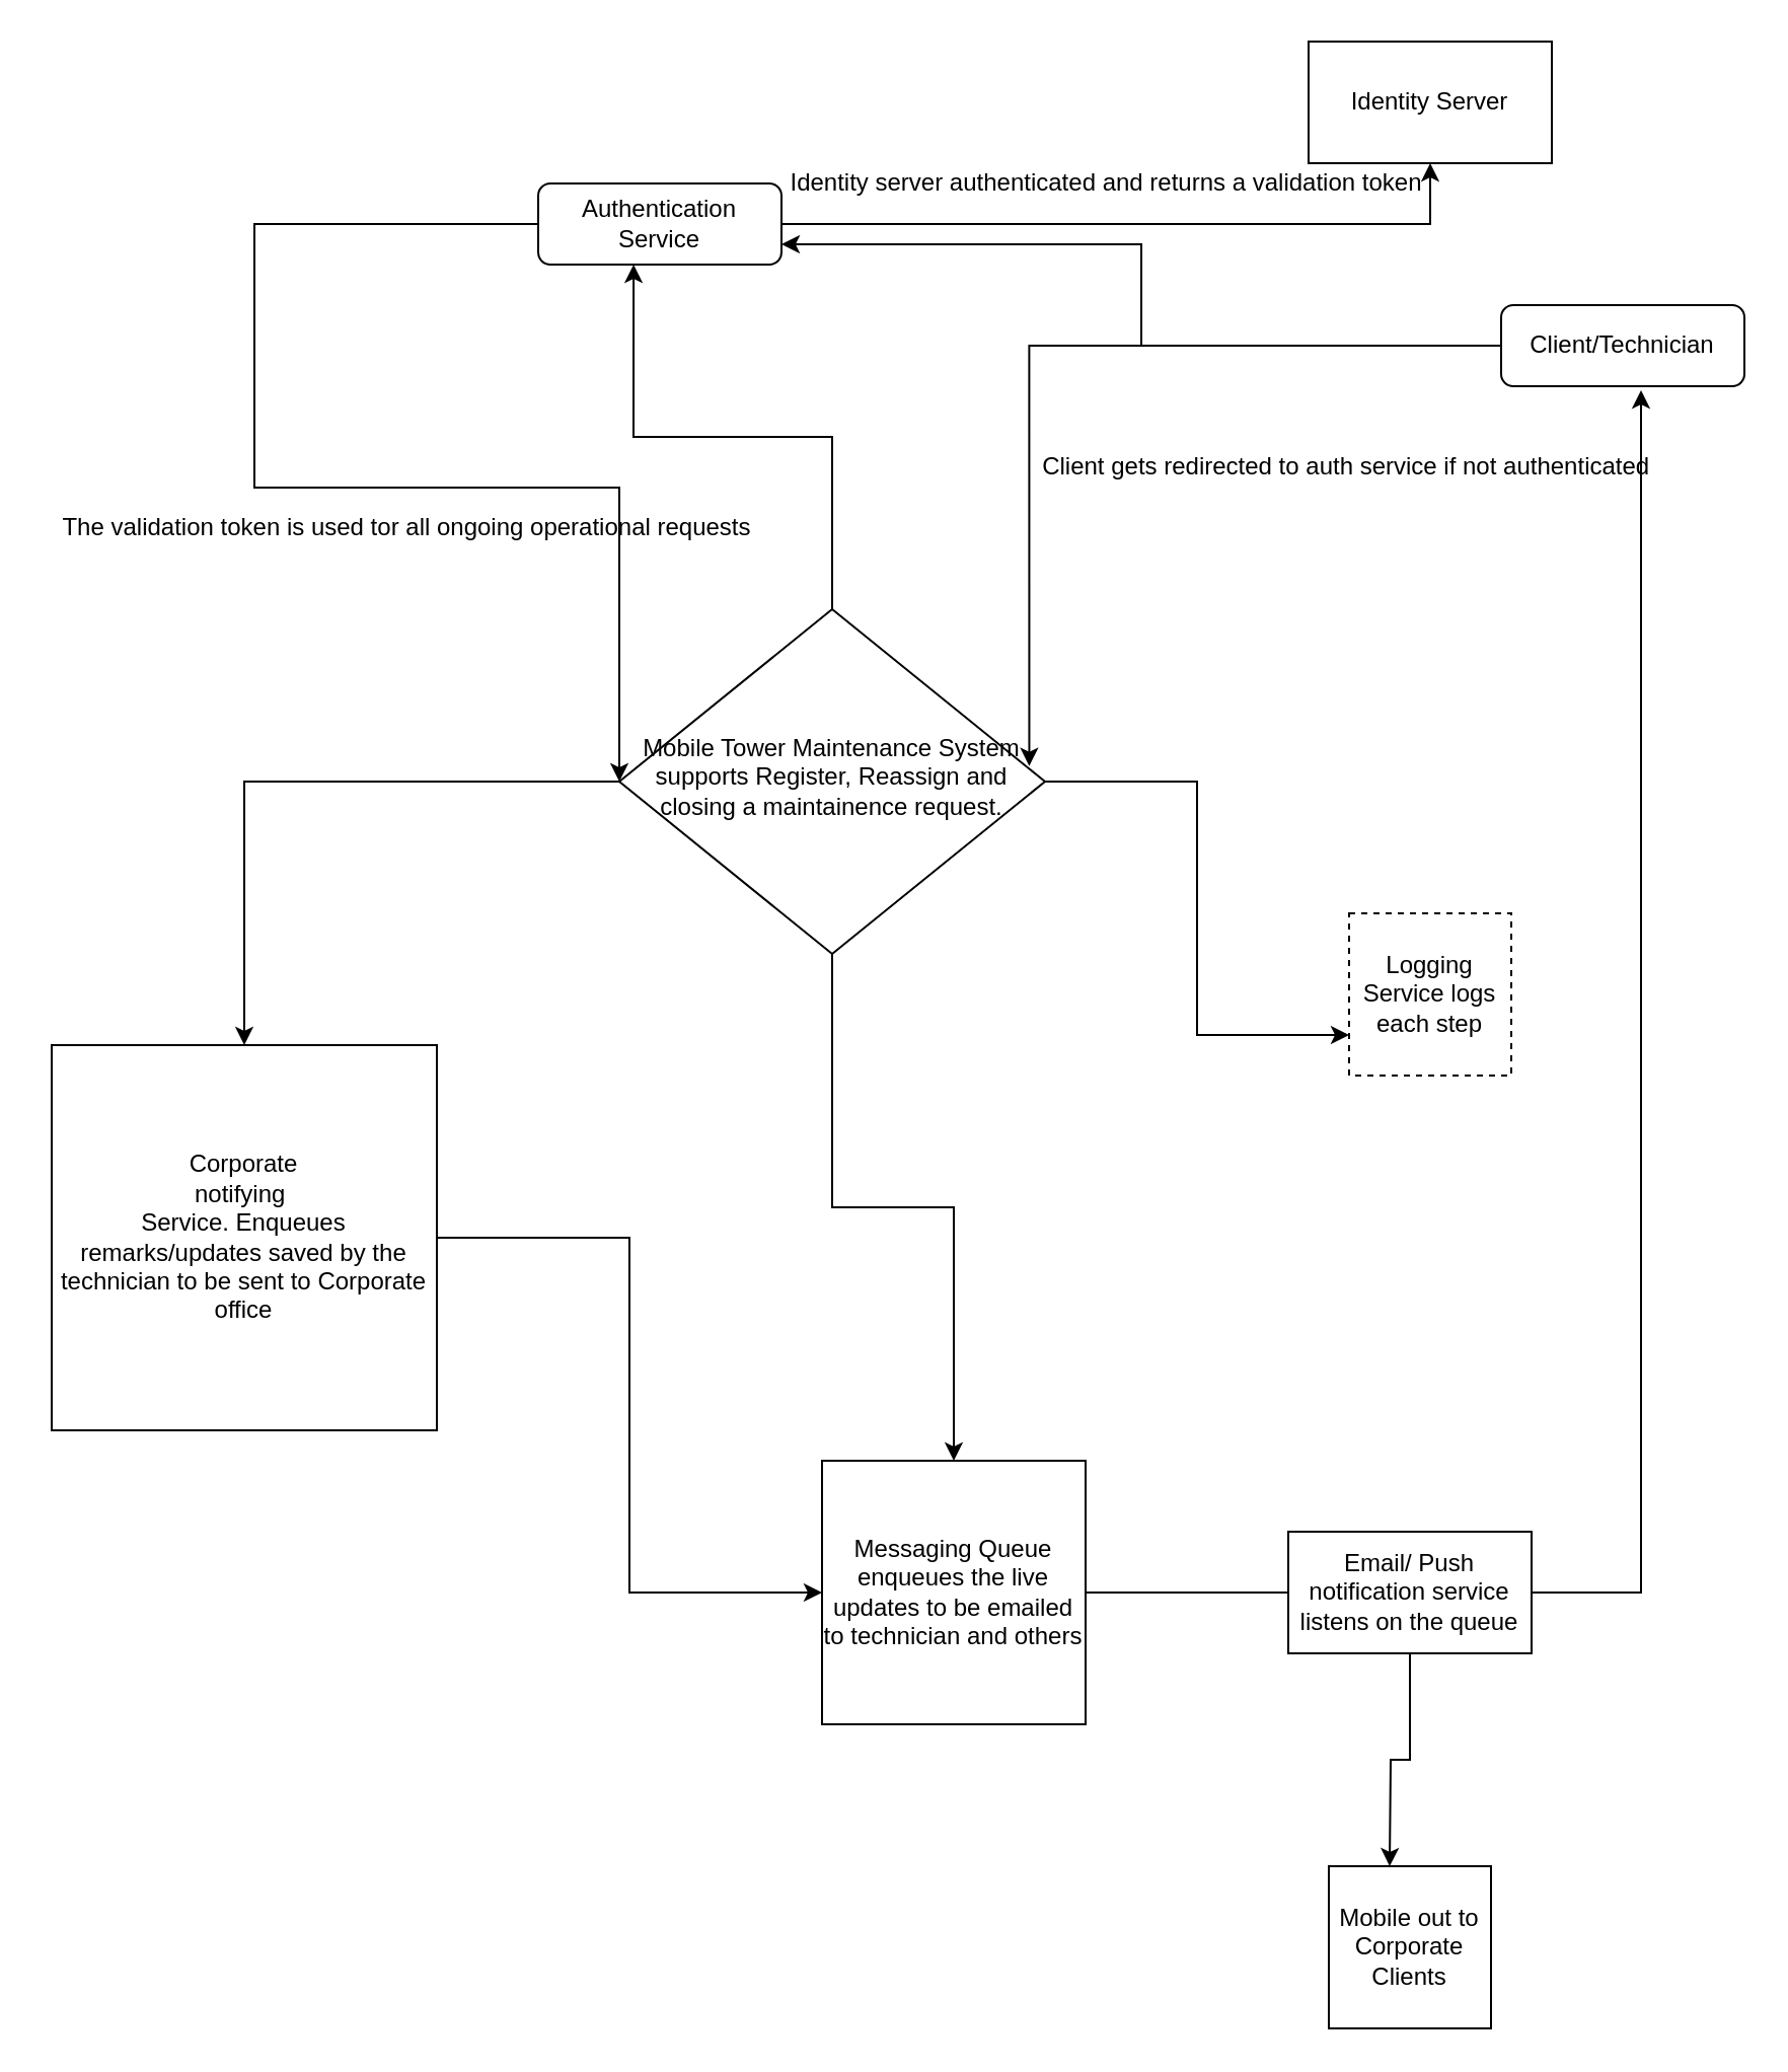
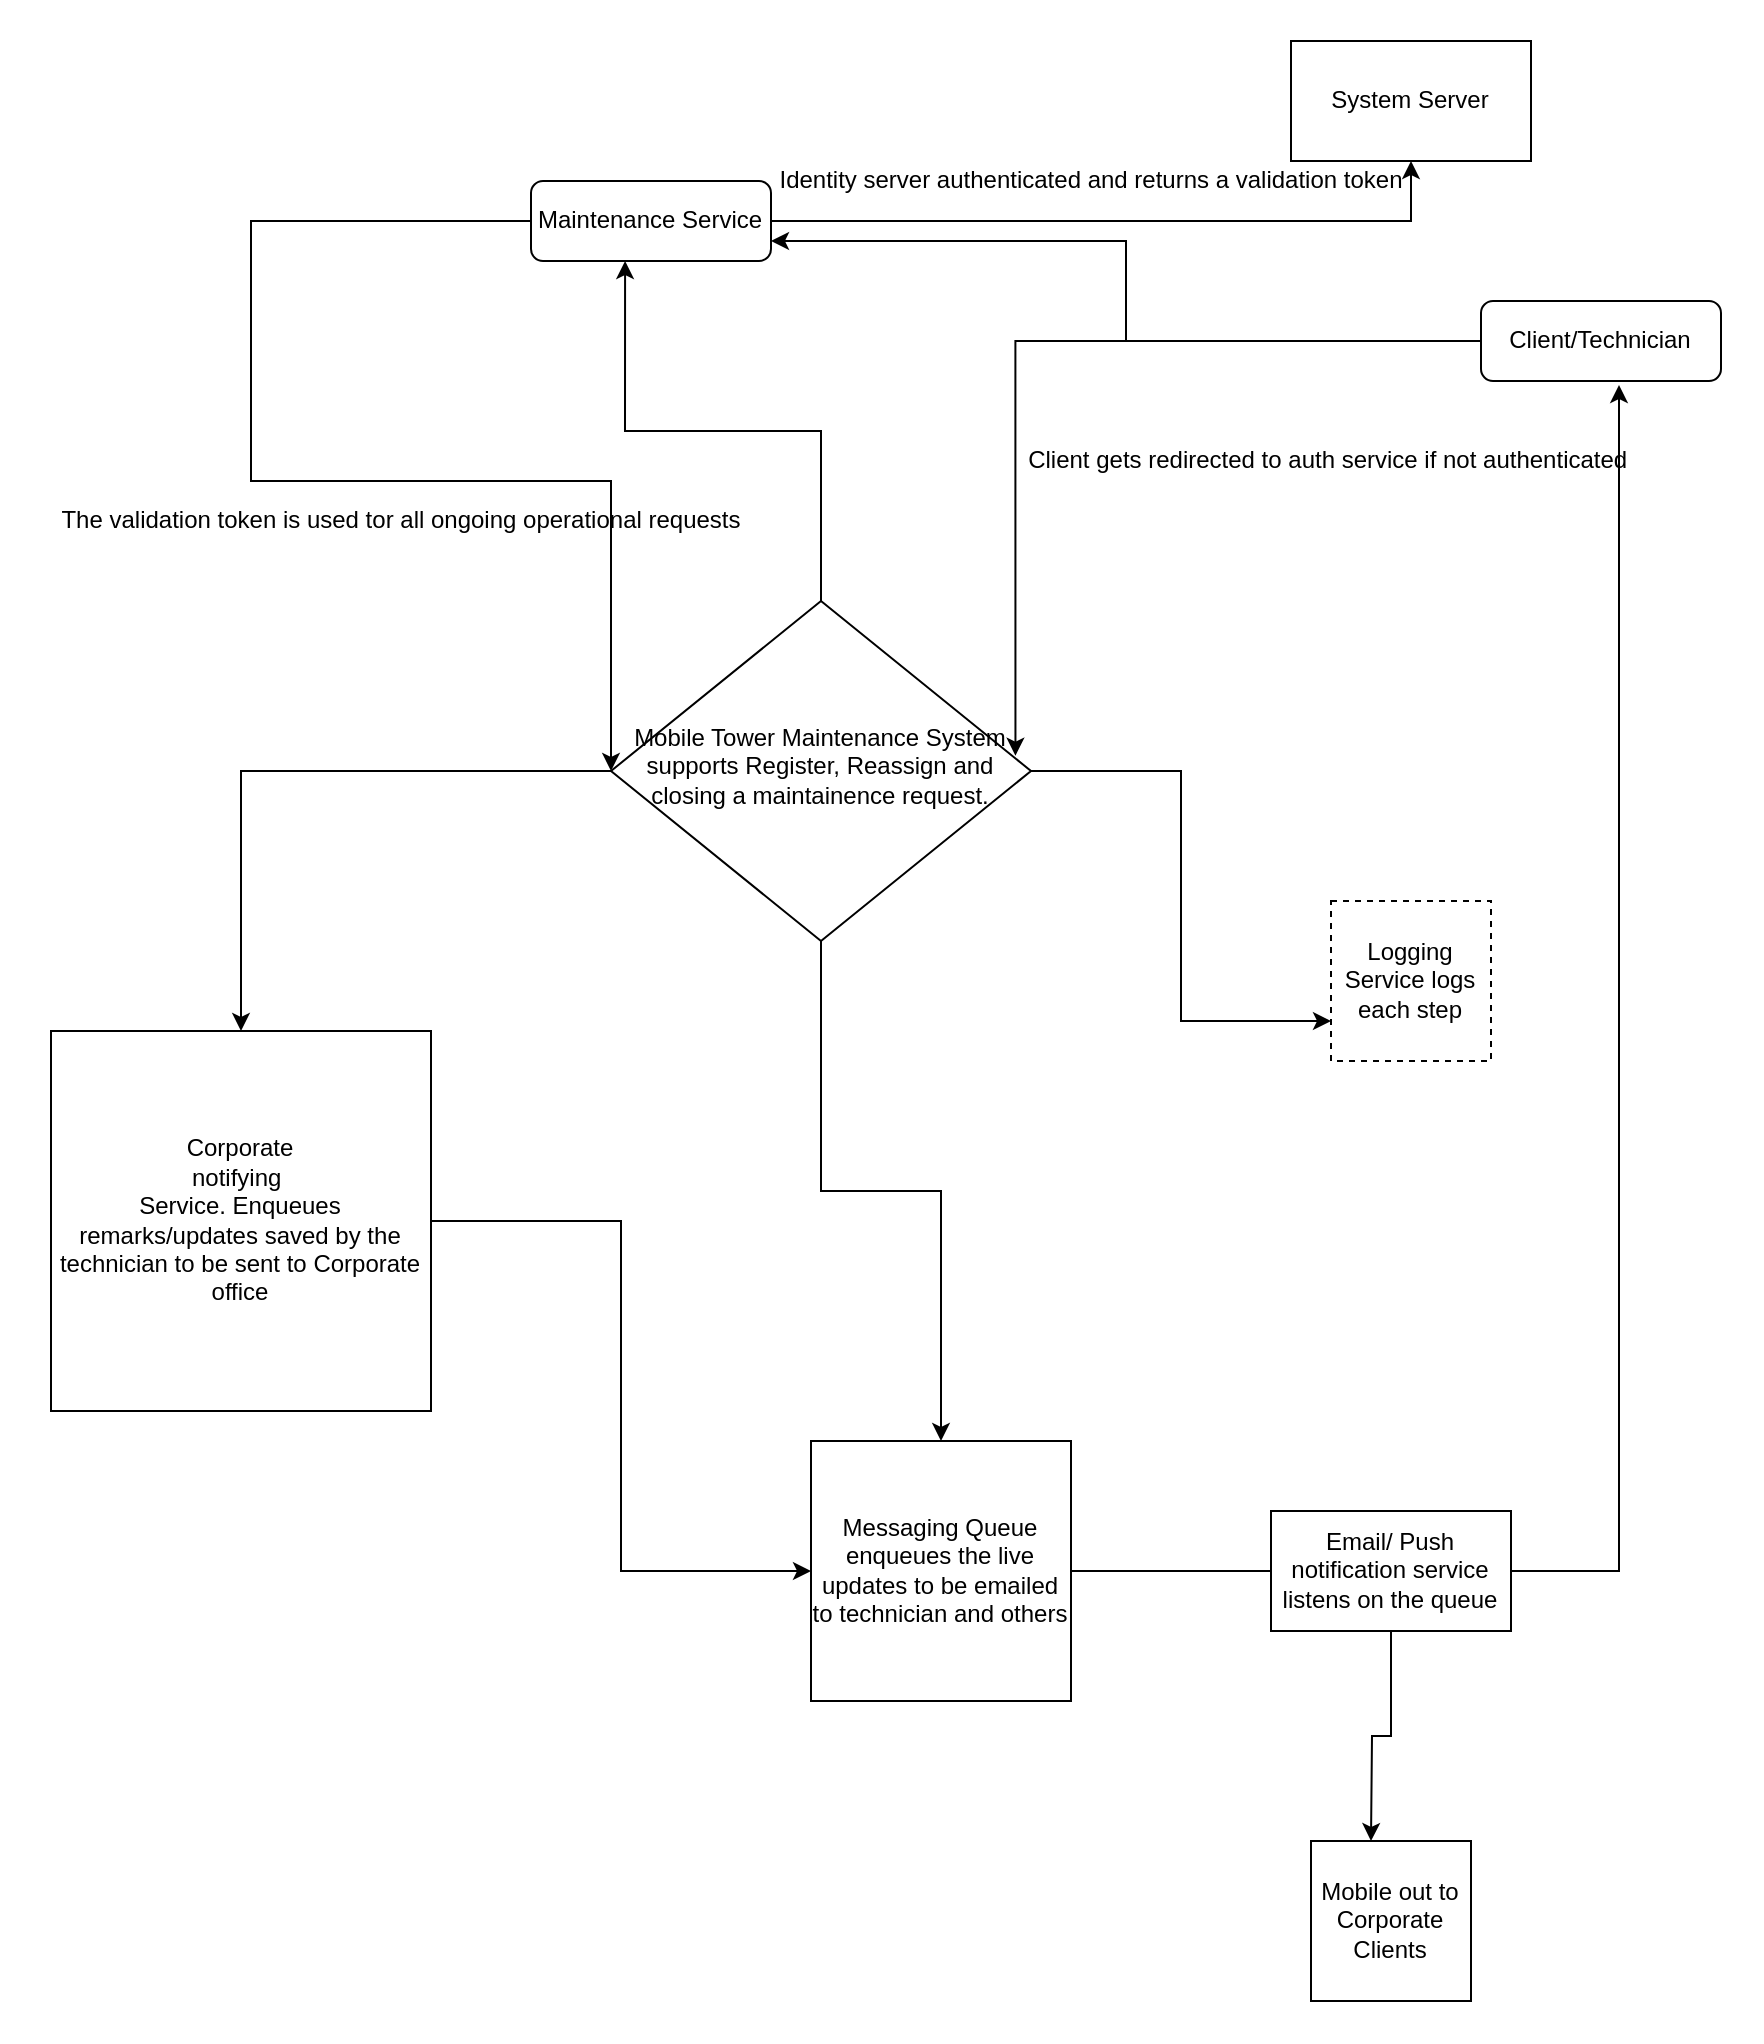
- <mxCell id="13" value="Identity Server" style="rounded=0;whiteSpace=wrap;html=1;" parent="1" vertex="1"><mxGeometry x="645" y="20" width="120" height="60" as="geometry" /></mxCell>
+ <mxCell id="13" value="System Server" style="rounded=0;whiteSpace=wrap;html=1;" parent="1" vertex="1"><mxGeometry x="645" y="20" width="120" height="60" as="geometry" /></mxCell>
- <mxCell id="4" value="Authentication Service" style="rounded=1;whiteSpace=wrap;html=1;fontSize=12;glass=0;strokeWidth=1;shadow=0;" parent="1" vertex="1"><mxGeometry x="265" y="90" width="120" height="40" as="geometry" /></mxCell>
+ <mxCell id="4" value="Maintenance Service" style="rounded=1;whiteSpace=wrap;html=1;fontSize=12;glass=0;strokeWidth=1;shadow=0;" parent="1" vertex="1"><mxGeometry x="265" y="90" width="120" height="40" as="geometry" /></mxCell>
